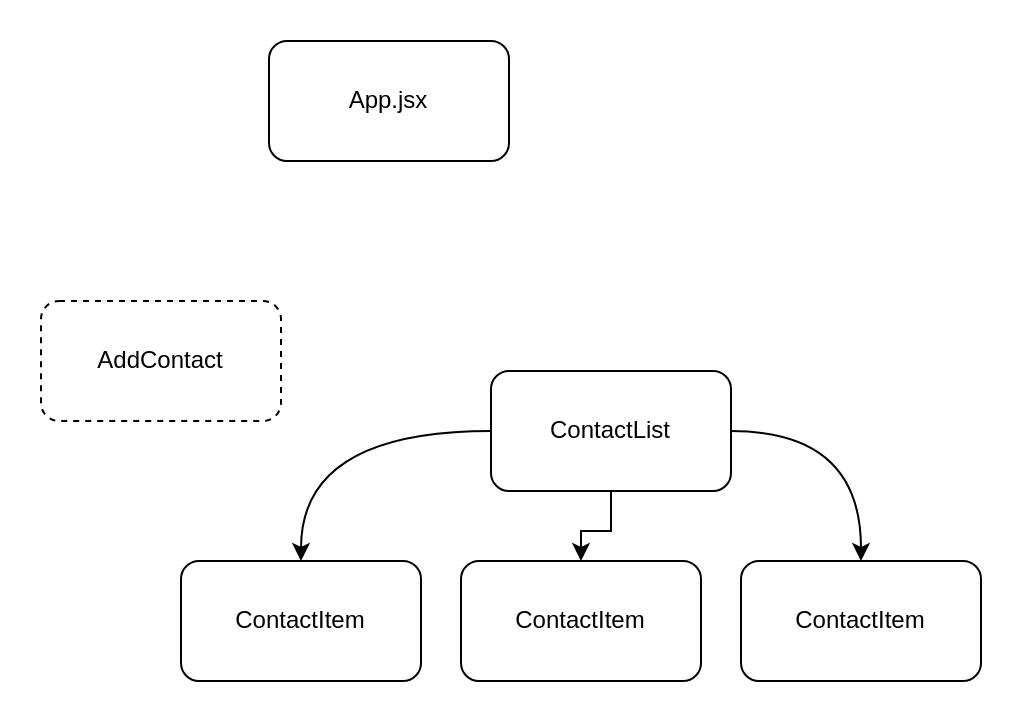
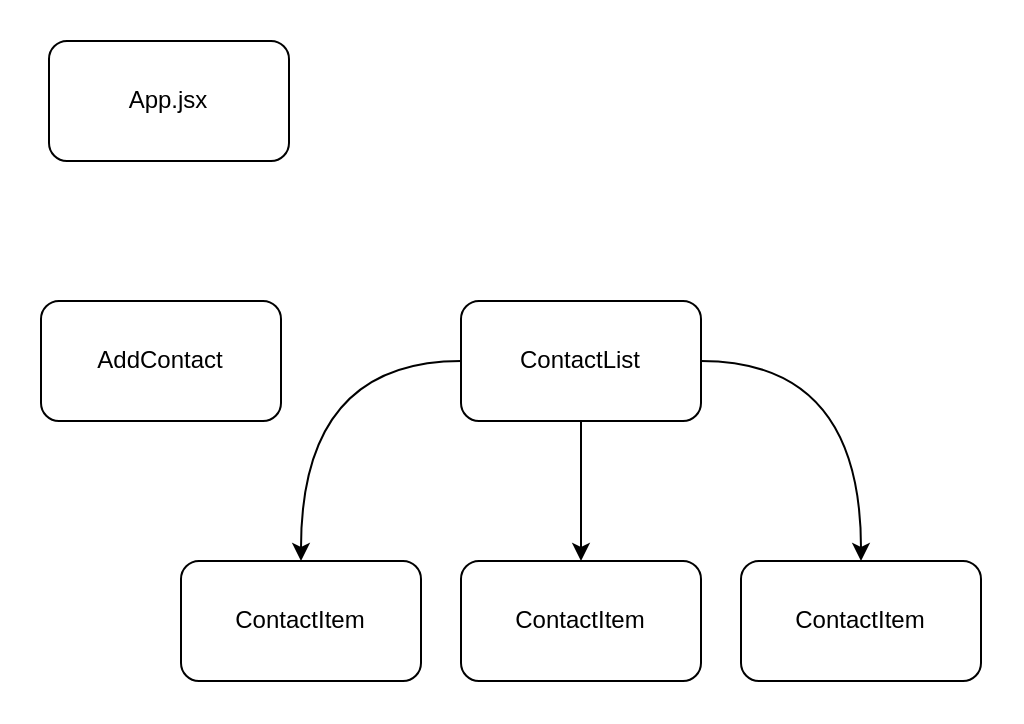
- <mxCell id="2" value="App.jsx" style="rounded=1;whiteSpace=wrap;html=1;" vertex="1" parent="1"><mxGeometry x="134" y="20" width="120" height="60" as="geometry" /></mxCell>
+ <mxCell id="2" value="App.jsx" style="rounded=1;whiteSpace=wrap;html=1;" vertex="1" parent="1"><mxGeometry x="24" y="20" width="120" height="60" as="geometry" /></mxCell>
- <mxCell id="3" value="AddContact" style="rounded=1;whiteSpace=wrap;html=1;dashed=1;" vertex="1" parent="1"><mxGeometry x="20" y="150" width="120" height="60" as="geometry" /></mxCell>
+ <mxCell id="3" value="AddContact" style="rounded=1;whiteSpace=wrap;html=1;" vertex="1" parent="1"><mxGeometry x="20" y="150" width="120" height="60" as="geometry" /></mxCell>
- <mxCell id="7" value="ContactList" style="rounded=1;whiteSpace=wrap;html=1;" vertex="1" parent="1"><mxGeometry x="245" y="185" width="120" height="60" as="geometry" /></mxCell>
+ <mxCell id="7" value="ContactList" style="rounded=1;whiteSpace=wrap;html=1;" vertex="1" parent="1"><mxGeometry x="230" y="150" width="120" height="60" as="geometry" /></mxCell>
